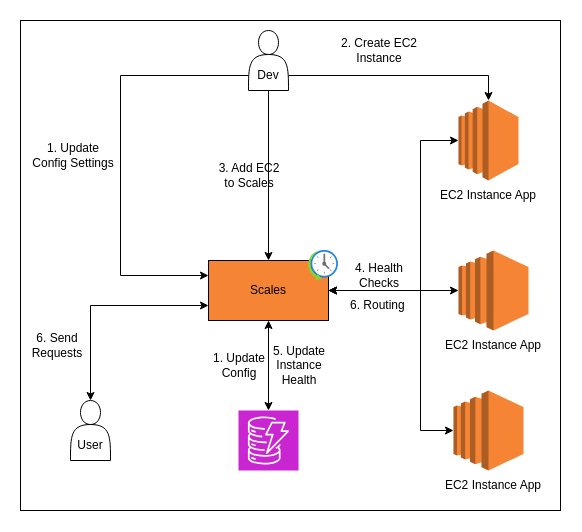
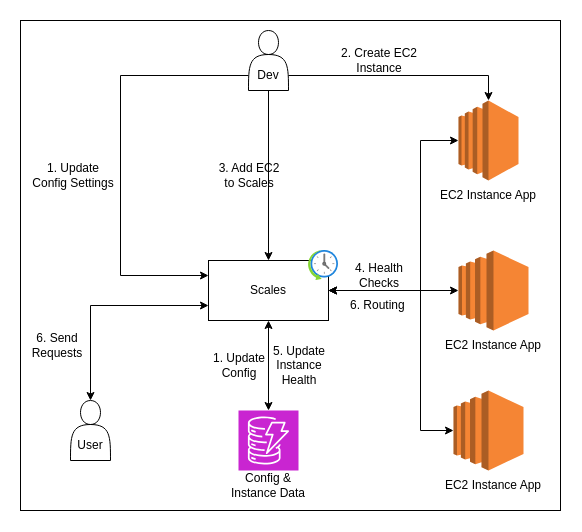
- <mxCell id="4" value="2. Create EC2 Instance" style="text;html=1;align=center;verticalAlign=middle;whiteSpace=wrap;rounded=0;" parent="1" vertex="1"><mxGeometry x="338" y="35" width="82" height="30" as="geometry" /></mxCell>
+ <mxCell id="4" value="2. Create EC2 Instance" style="text;html=1;align=center;verticalAlign=middle;whiteSpace=wrap;rounded=0;" parent="1" vertex="1"><mxGeometry x="338" y="45" width="82" height="30" as="geometry" /></mxCell>
- <mxCell id="19" value="1. Update Config Settings" style="text;html=1;align=center;verticalAlign=middle;whiteSpace=wrap;rounded=0;" parent="1" vertex="1"><mxGeometry x="28" y="140" width="90" height="30" as="geometry" /></mxCell>
+ <mxCell id="19" value="1. Update Config Settings" style="text;html=1;align=center;verticalAlign=middle;whiteSpace=wrap;rounded=0;" parent="1" vertex="1"><mxGeometry x="28" y="160" width="90" height="30" as="geometry" /></mxCell>
- <mxCell id="6" value="Scales" style="rounded=0;whiteSpace=wrap;html=1;fillColor=#f58534;" parent="1" vertex="1"><mxGeometry x="208" y="260" width="120" height="60" as="geometry" /></mxCell>
+ <mxCell id="6" value="Scales" style="rounded=0;whiteSpace=wrap;html=1;" parent="1" vertex="1"><mxGeometry x="208" y="260" width="120" height="60" as="geometry" /></mxCell>
+ <mxCell id="25" value="Config &amp;amp; Instance Data" style="text;html=1;align=center;verticalAlign=middle;whiteSpace=wrap;rounded=0;" parent="1" vertex="1"><mxGeometry x="227" y="470" width="82" height="30" as="geometry" /></mxCell>
